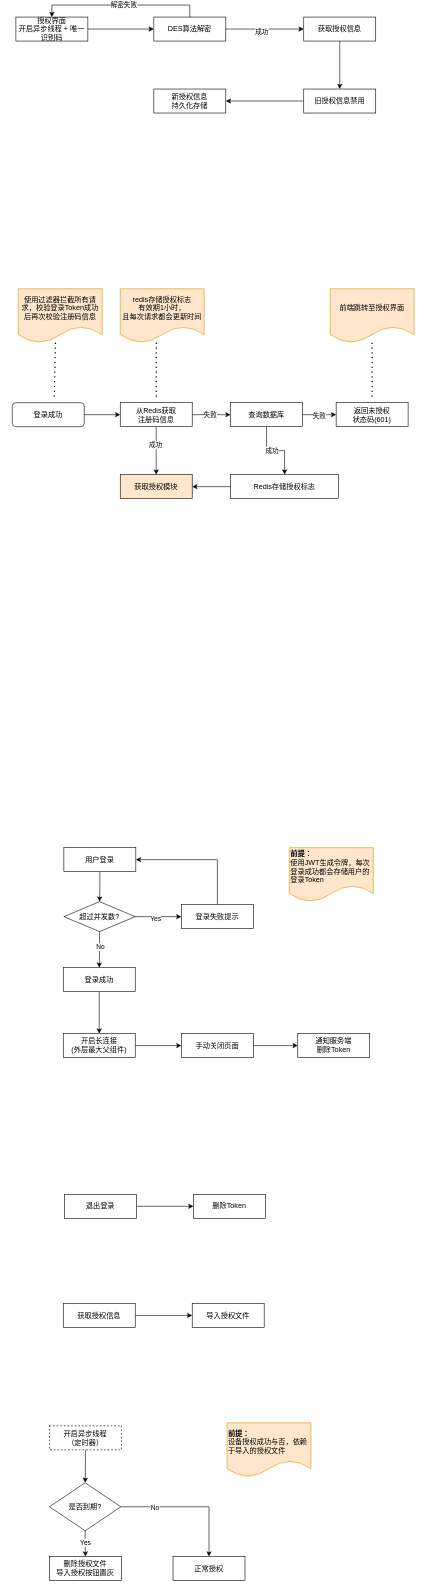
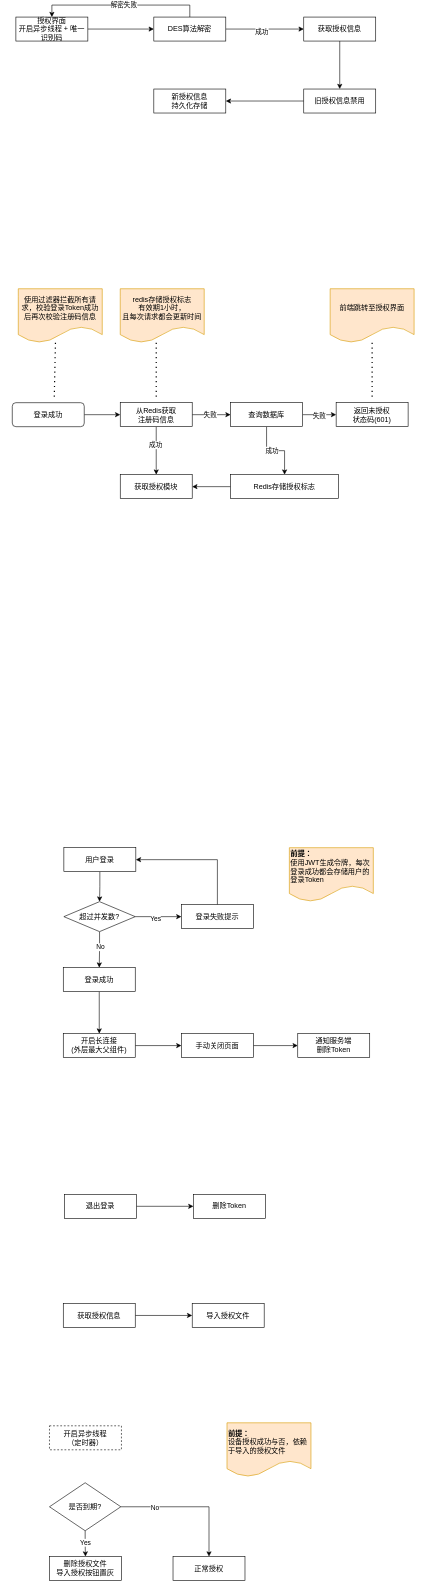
- <mxCell id="19" value="获取&lt;span style=&quot;background-color: initial;&quot;&gt;授权模块&lt;/span&gt;" style="rounded=0;whiteSpace=wrap;html=1;fillColor=#ffe6cc;" vertex="1" parent="1"><mxGeometry x="200" y="783" width="120" height="40" as="geometry" /></mxCell>
+ <mxCell id="19" value="获取&lt;span style=&quot;background-color: initial;&quot;&gt;授权模块&lt;/span&gt;" style="rounded=0;whiteSpace=wrap;html=1;" vertex="1" parent="1"><mxGeometry x="200" y="783" width="120" height="40" as="geometry" /></mxCell>
- <mxCell id="56" value="" style="edgeStyle=orthogonalEdgeStyle;rounded=0;orthogonalLoop=1;jettySize=auto;html=1;" edge="1" parent="1" source="57" target="64"><mxGeometry relative="1" as="geometry" /></mxCell>
